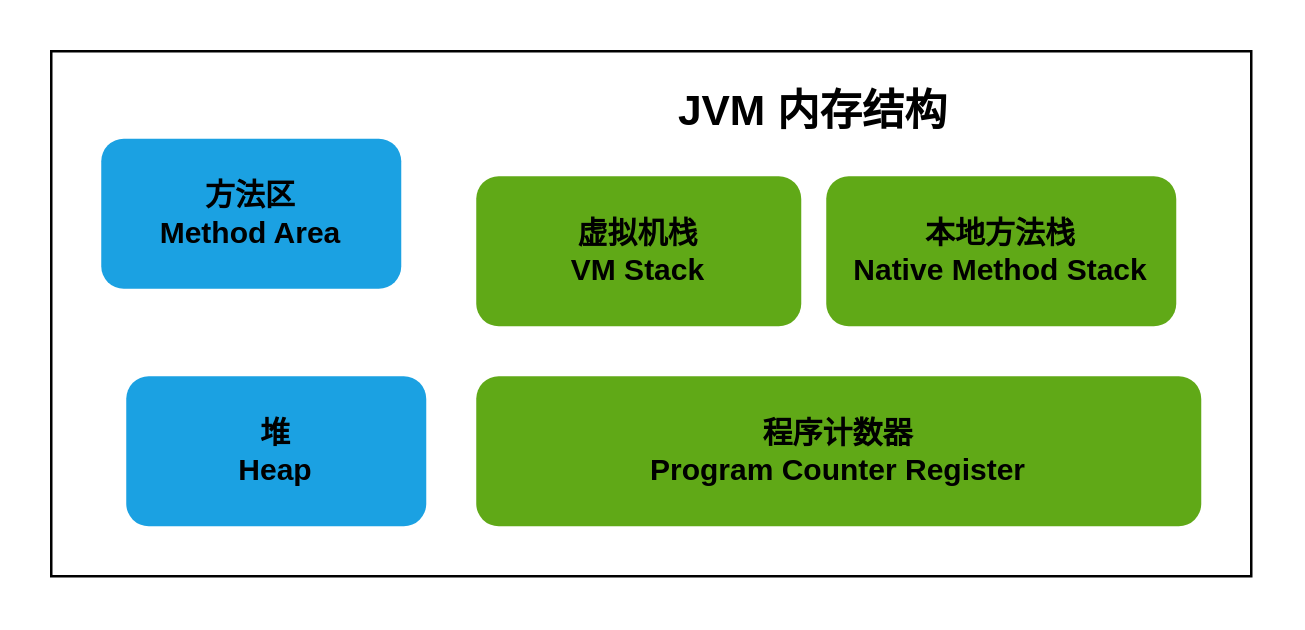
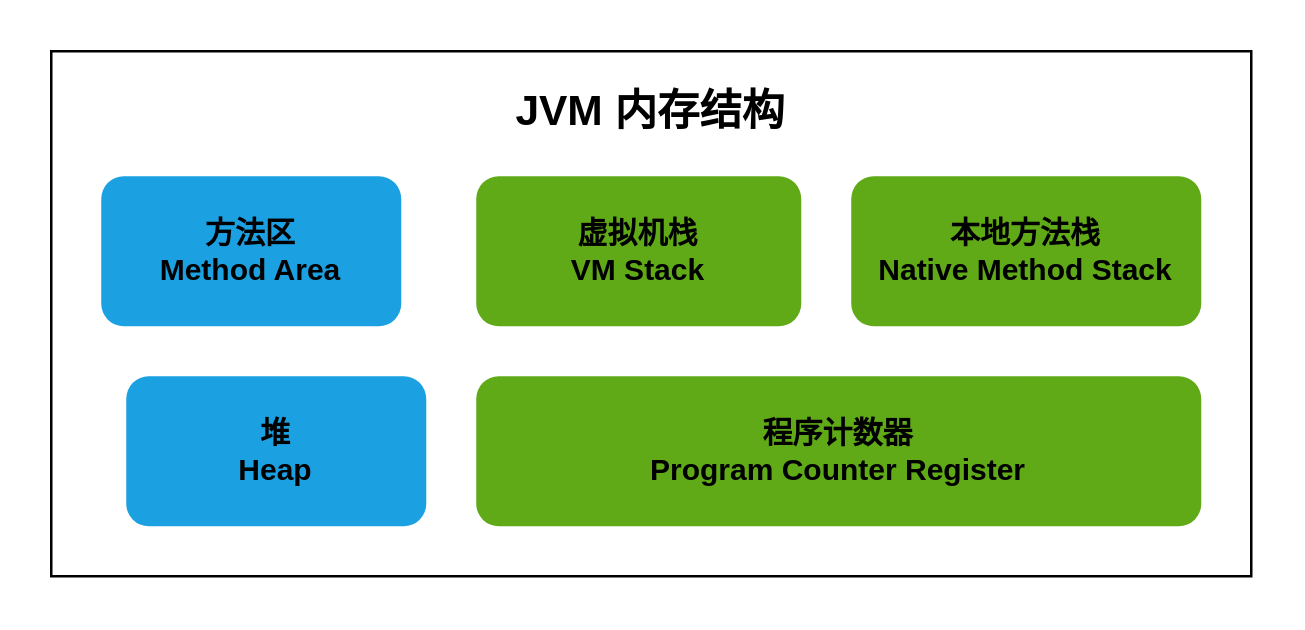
- <mxCell id="8" value="&lt;font style=&quot;font-size: 17px&quot;&gt;&lt;b&gt;JVM 内存结构&lt;/b&gt;&lt;/font&gt;" style="rounded=0;whiteSpace=wrap;html=1;fontColor=#000000;strokeColor=none;fillColor=none;" vertex="1" parent="1"><mxGeometry x="265" y="30" width="120" height="30" as="geometry" /></mxCell>
+ <mxCell id="8" value="&lt;font style=&quot;font-size: 17px&quot;&gt;&lt;b&gt;JVM 内存结构&lt;/b&gt;&lt;/font&gt;" style="rounded=0;whiteSpace=wrap;html=1;fontColor=#000000;strokeColor=none;fillColor=none;" vertex="1" parent="1"><mxGeometry x="200" y="30" width="120" height="30" as="geometry" /></mxCell>
- <mxCell id="3" value="&lt;b&gt;&lt;font color=&quot;#000000&quot;&gt;方法区&lt;br&gt;Method Area&lt;/font&gt;&lt;/b&gt;" style="rounded=1;whiteSpace=wrap;html=1;fillColor=#1ba1e2;fontColor=#ffffff;strokeColor=none;" vertex="1" parent="1"><mxGeometry x="40" y="55" width="120" height="60" as="geometry" /></mxCell>
+ <mxCell id="3" value="&lt;b&gt;&lt;font color=&quot;#000000&quot;&gt;方法区&lt;br&gt;Method Area&lt;/font&gt;&lt;/b&gt;" style="rounded=1;whiteSpace=wrap;html=1;fillColor=#1ba1e2;fontColor=#ffffff;strokeColor=none;" vertex="1" parent="1"><mxGeometry x="40" y="70" width="120" height="60" as="geometry" /></mxCell>
- <mxCell id="7" value="&lt;b&gt;&lt;font color=&quot;#000000&quot;&gt;本地方法栈&lt;br&gt;Native Method Stack&lt;br&gt;&lt;/font&gt;&lt;/b&gt;" style="rounded=1;whiteSpace=wrap;html=1;fillColor=#60a917;fontColor=#ffffff;strokeColor=none;" vertex="1" parent="1"><mxGeometry x="330" y="70" width="140" height="60" as="geometry" /></mxCell>
+ <mxCell id="7" value="&lt;b&gt;&lt;font color=&quot;#000000&quot;&gt;本地方法栈&lt;br&gt;Native Method Stack&lt;br&gt;&lt;/font&gt;&lt;/b&gt;" style="rounded=1;whiteSpace=wrap;html=1;fillColor=#60a917;fontColor=#ffffff;strokeColor=none;" vertex="1" parent="1"><mxGeometry x="340" y="70" width="140" height="60" as="geometry" /></mxCell>
